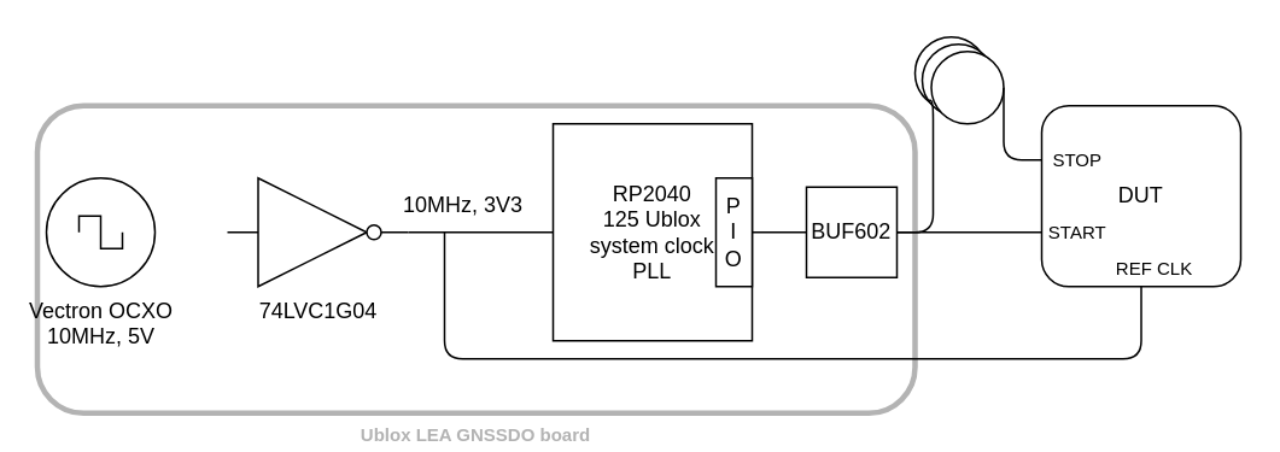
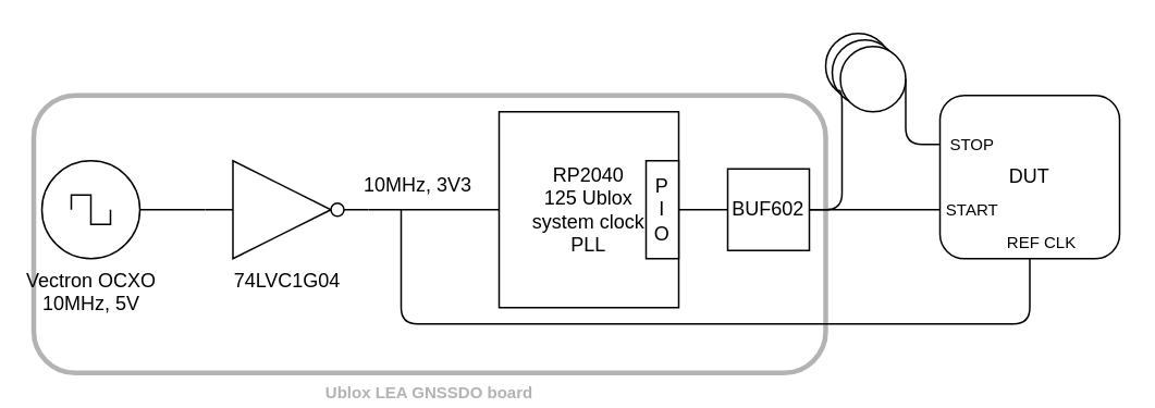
+ <mxCell id="5" value="" style="endArrow=none;html=1;entryX=0;entryY=0.5;entryDx=0;entryDy=0;entryPerimeter=0;" edge="1" parent="1" source="4" target="3"><mxGeometry width="50" height="50" relative="1" as="geometry"><mxPoint x="255" y="388" as="sourcePoint" /><mxPoint x="305" y="338" as="targetPoint" /></mxGeometry></mxCell>
